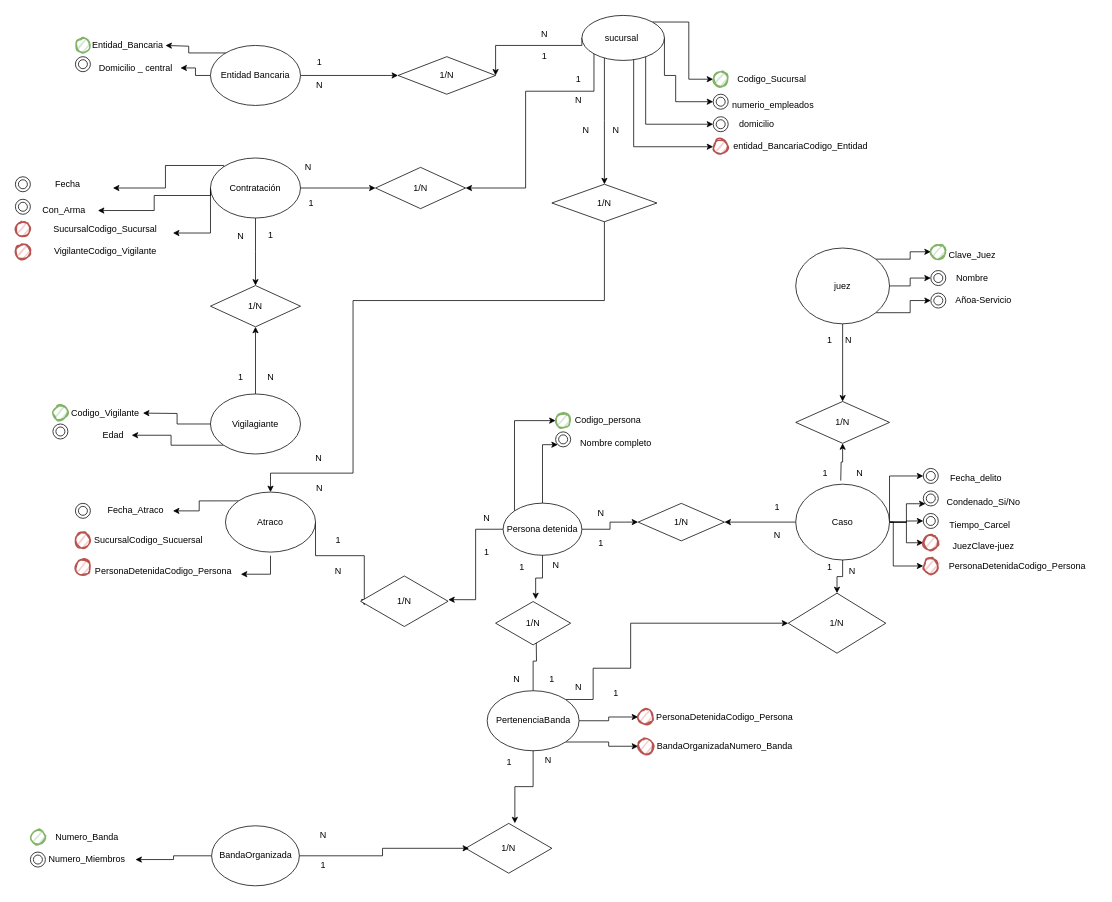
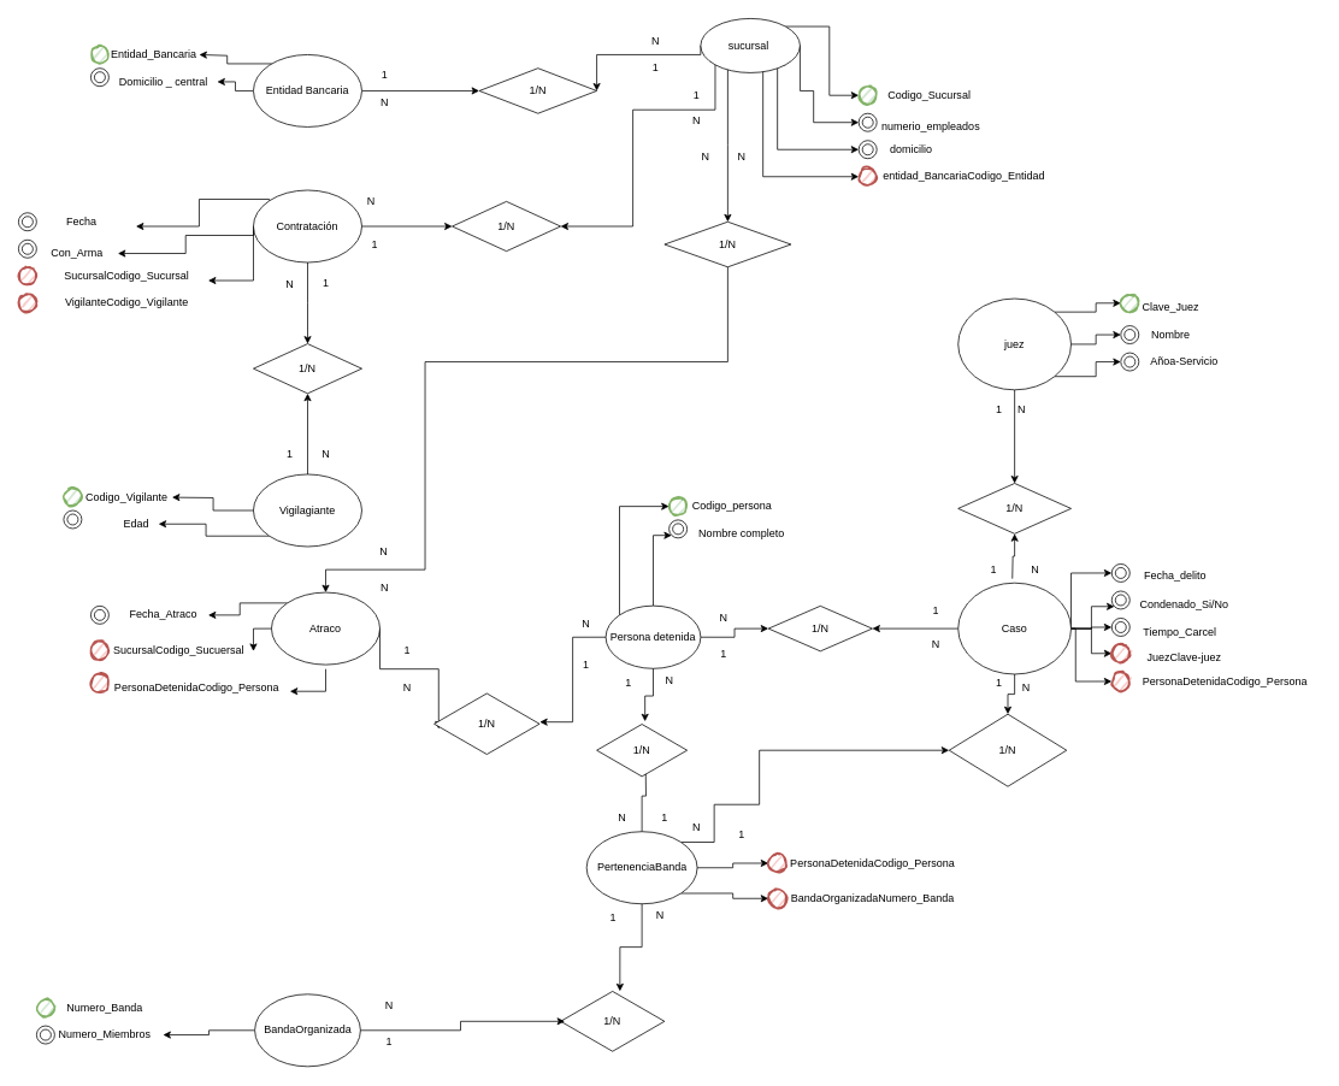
+ <mxCell id="12" style="edgeStyle=orthogonalEdgeStyle;rounded=0;orthogonalLoop=1;jettySize=auto;html=1;exitX=0;exitY=0.5;exitDx=0;exitDy=0;" edge="1" parent="1" source="13" target="130"><mxGeometry relative="1" as="geometry" /></mxCell>
